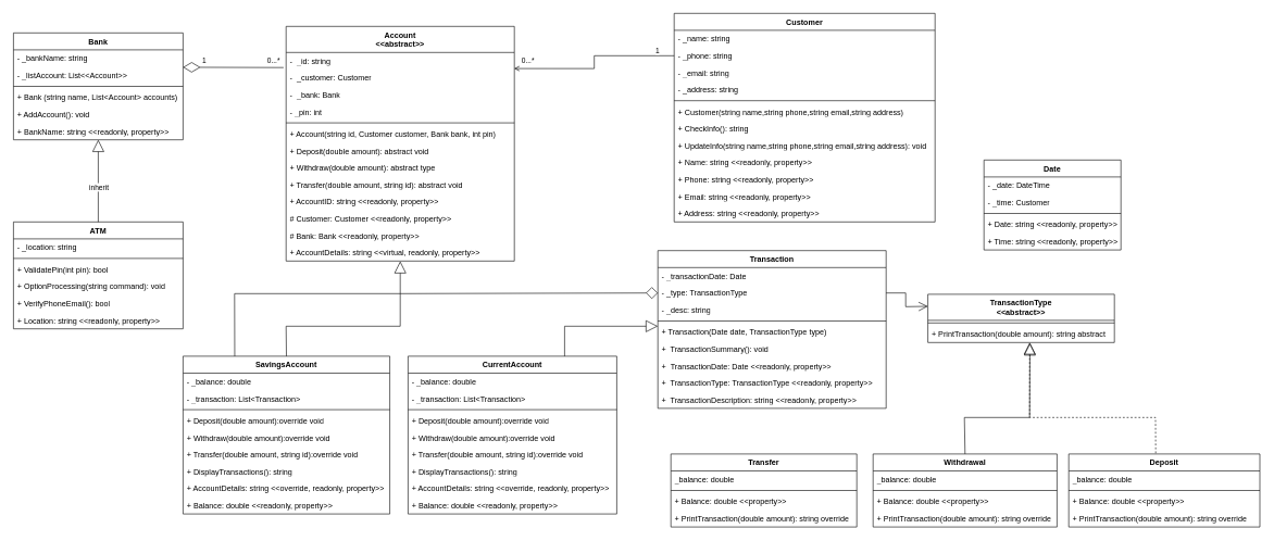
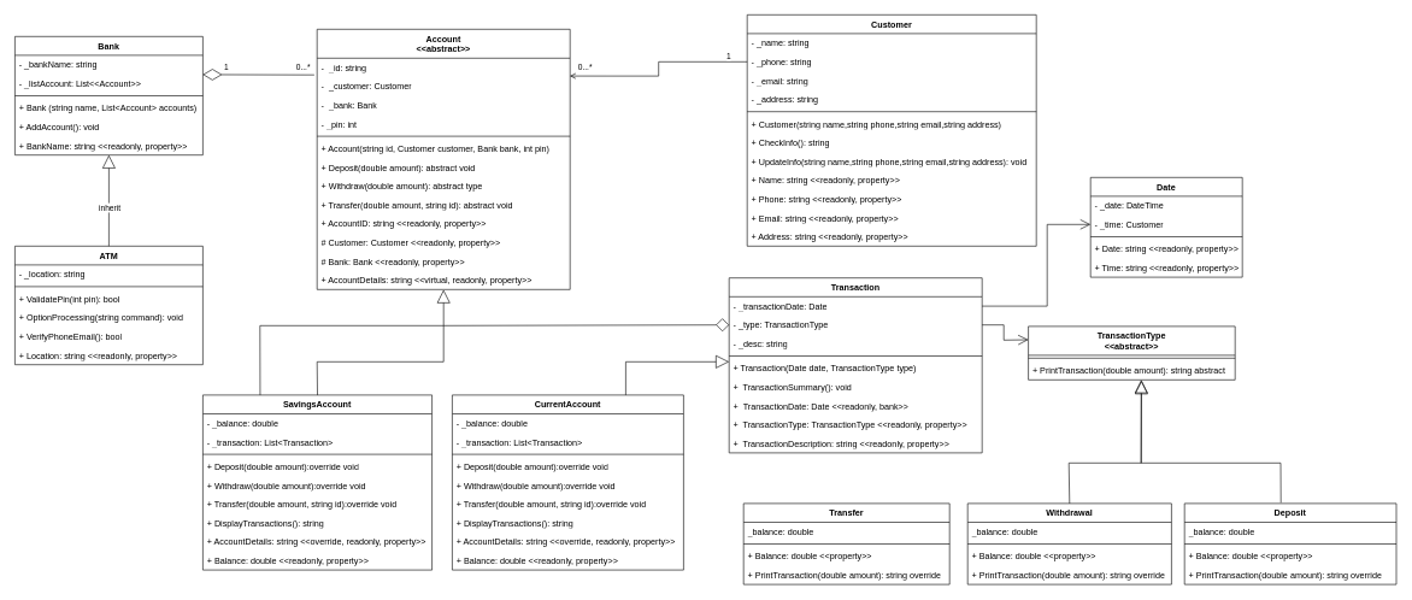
+ <mxCell id="109" value="" style="endArrow=open;endFill=1;endSize=12;html=1;rounded=0;exitX=1;exitY=0.5;exitDx=0;exitDy=0;entryX=0;entryY=0.5;entryDx=0;entryDy=0;" parent="1" source="70" target="105" edge="1"><mxGeometry width="160" relative="1" as="geometry"><mxPoint x="1353" y="383" as="sourcePoint" /><mxPoint x="1438" y="384" as="targetPoint" /><Array as="points"><mxPoint x="1448" y="423" /><mxPoint x="1448" y="310" /></Array></mxGeometry></mxCell>
- <mxCell id="76" value="+&amp;nbsp;&amp;nbsp;TransactionDate: Date &amp;lt;&amp;lt;readonly, property&amp;gt;&amp;gt;" style="text;strokeColor=none;fillColor=none;align=left;verticalAlign=top;spacingLeft=4;spacingRight=4;overflow=hidden;rotatable=0;points=[[0,0.5],[1,0.5]];portConstraint=eastwest;whiteSpace=wrap;html=1;" parent="69" vertex="1"><mxGeometry y="164" width="350" height="26" as="geometry" /></mxCell>
+ <mxCell id="76" value="+&amp;nbsp;&amp;nbsp;TransactionDate: Date &amp;lt;&amp;lt;readonly, bank&amp;gt;&amp;gt;" style="text;strokeColor=none;fillColor=none;align=left;verticalAlign=top;spacingLeft=4;spacingRight=4;overflow=hidden;rotatable=0;points=[[0,0.5],[1,0.5]];portConstraint=eastwest;whiteSpace=wrap;html=1;" parent="69" vertex="1"><mxGeometry y="164" width="350" height="26" as="geometry" /></mxCell>
- <mxCell id="101" value="" style="endArrow=block;endSize=16;endFill=0;html=1;rounded=0;exitX=0.455;exitY=-0.01;exitDx=0;exitDy=0;entryX=0.546;entryY=0.993;entryDx=0;entryDy=0;entryPerimeter=0;exitPerimeter=0;dashed=1;" parent="1" source="90" target="84" edge="1"><mxGeometry width="160" relative="1" as="geometry"><mxPoint x="1772" y="589" as="sourcePoint" /><mxPoint x="1551.79" y="503.534" as="targetPoint" /><Array as="points"><mxPoint x="1771" y="640" /><mxPoint x="1578" y="640" /></Array></mxGeometry></mxCell>
+ <mxCell id="101" value="" style="endArrow=block;endSize=16;endFill=0;html=1;rounded=0;exitX=0.455;exitY=-0.01;exitDx=0;exitDy=0;entryX=0.546;entryY=0.993;entryDx=0;entryDy=0;entryPerimeter=0;exitPerimeter=0;" parent="1" source="90" target="84" edge="1"><mxGeometry width="160" relative="1" as="geometry"><mxPoint x="1772" y="589" as="sourcePoint" /><mxPoint x="1551.79" y="503.534" as="targetPoint" /><Array as="points"><mxPoint x="1771" y="640" /><mxPoint x="1578" y="640" /></Array></mxGeometry></mxCell>
